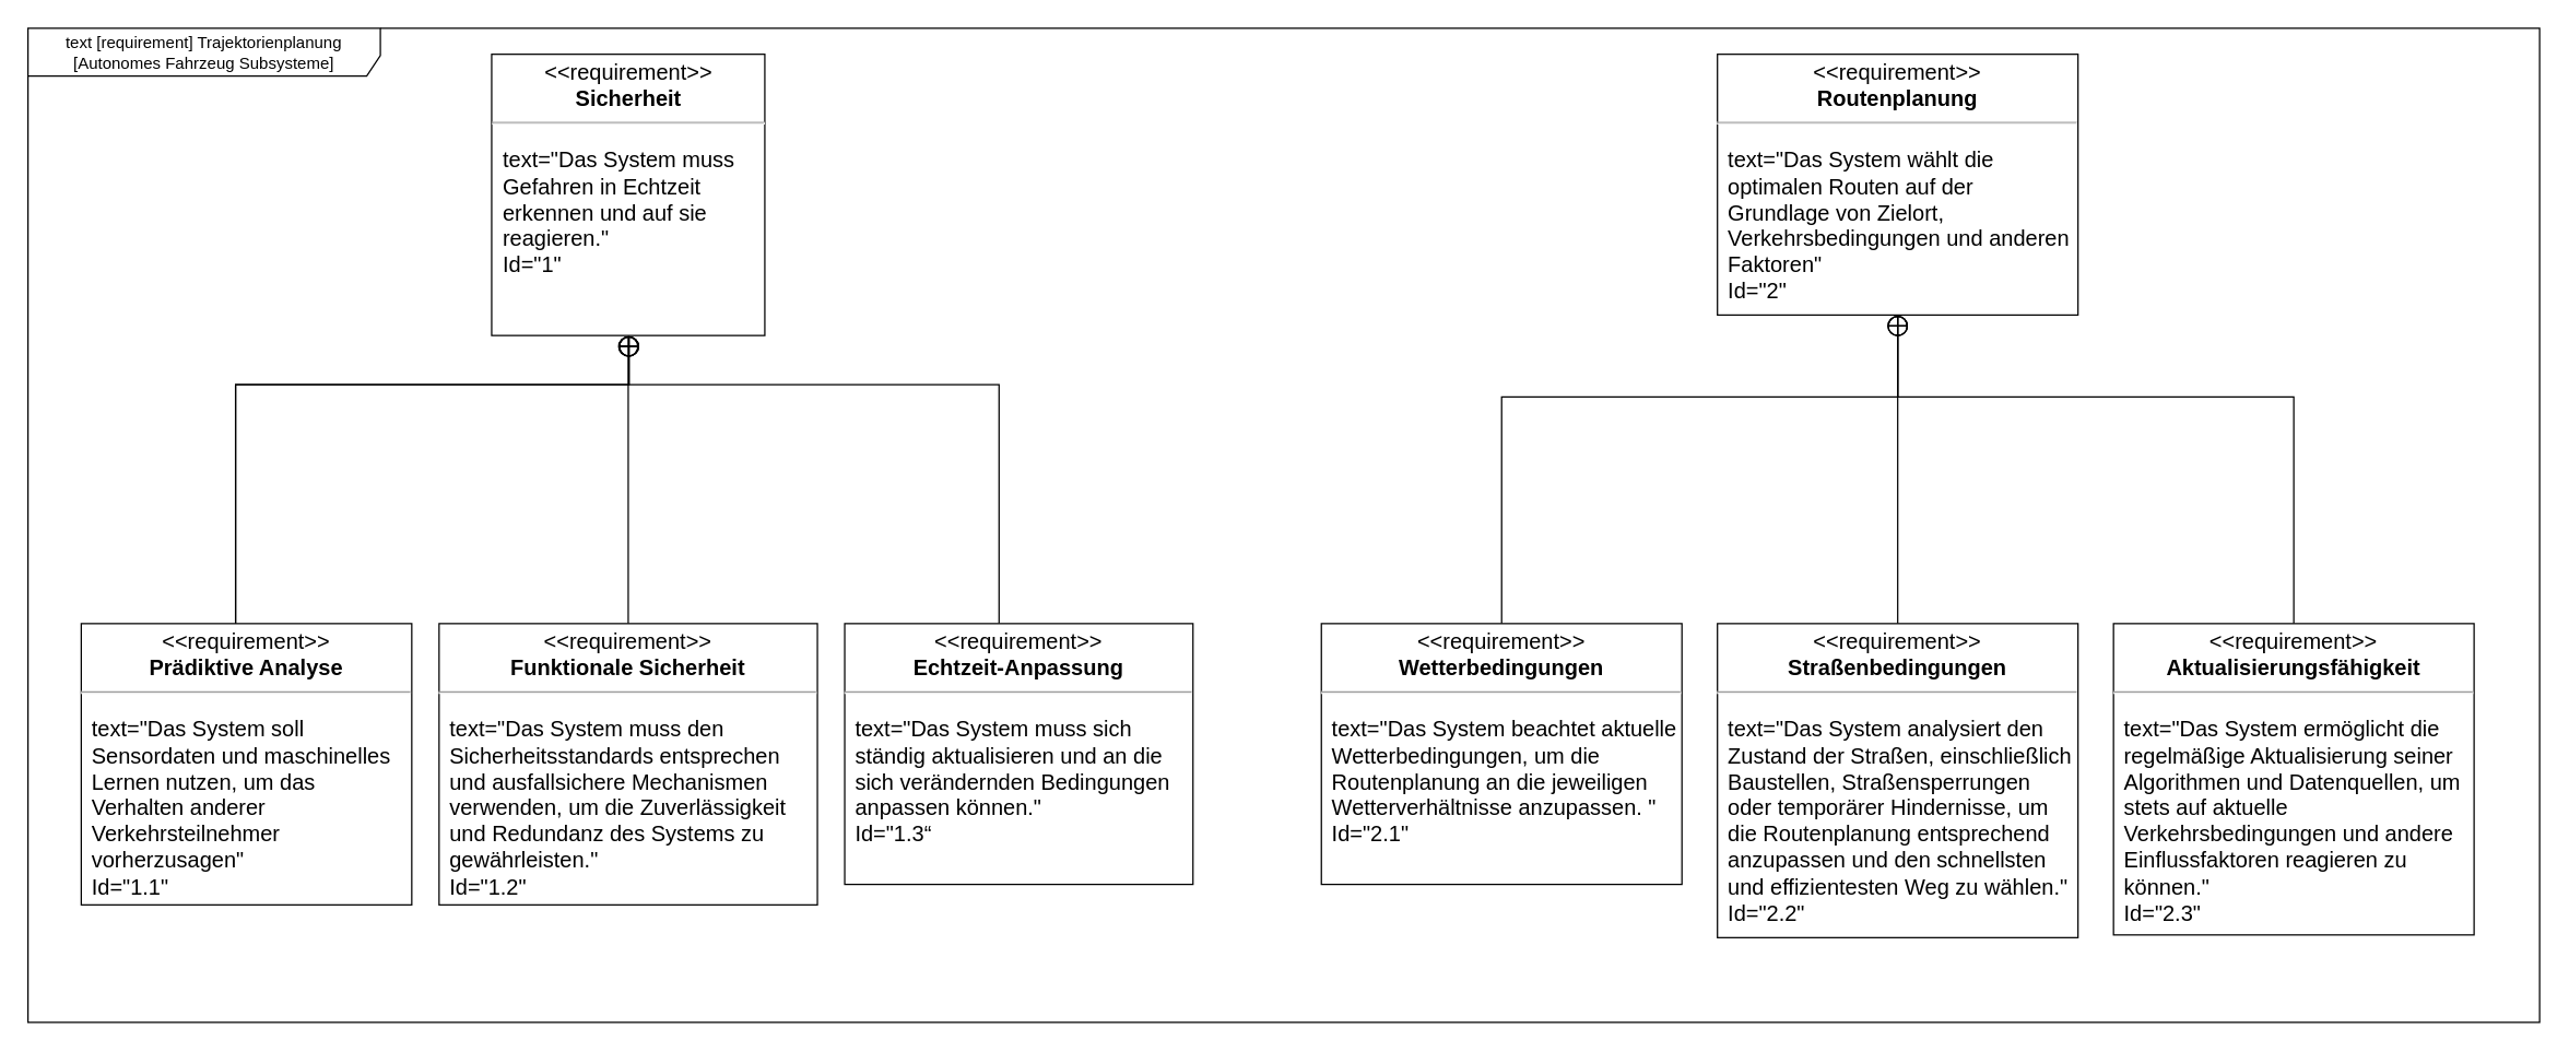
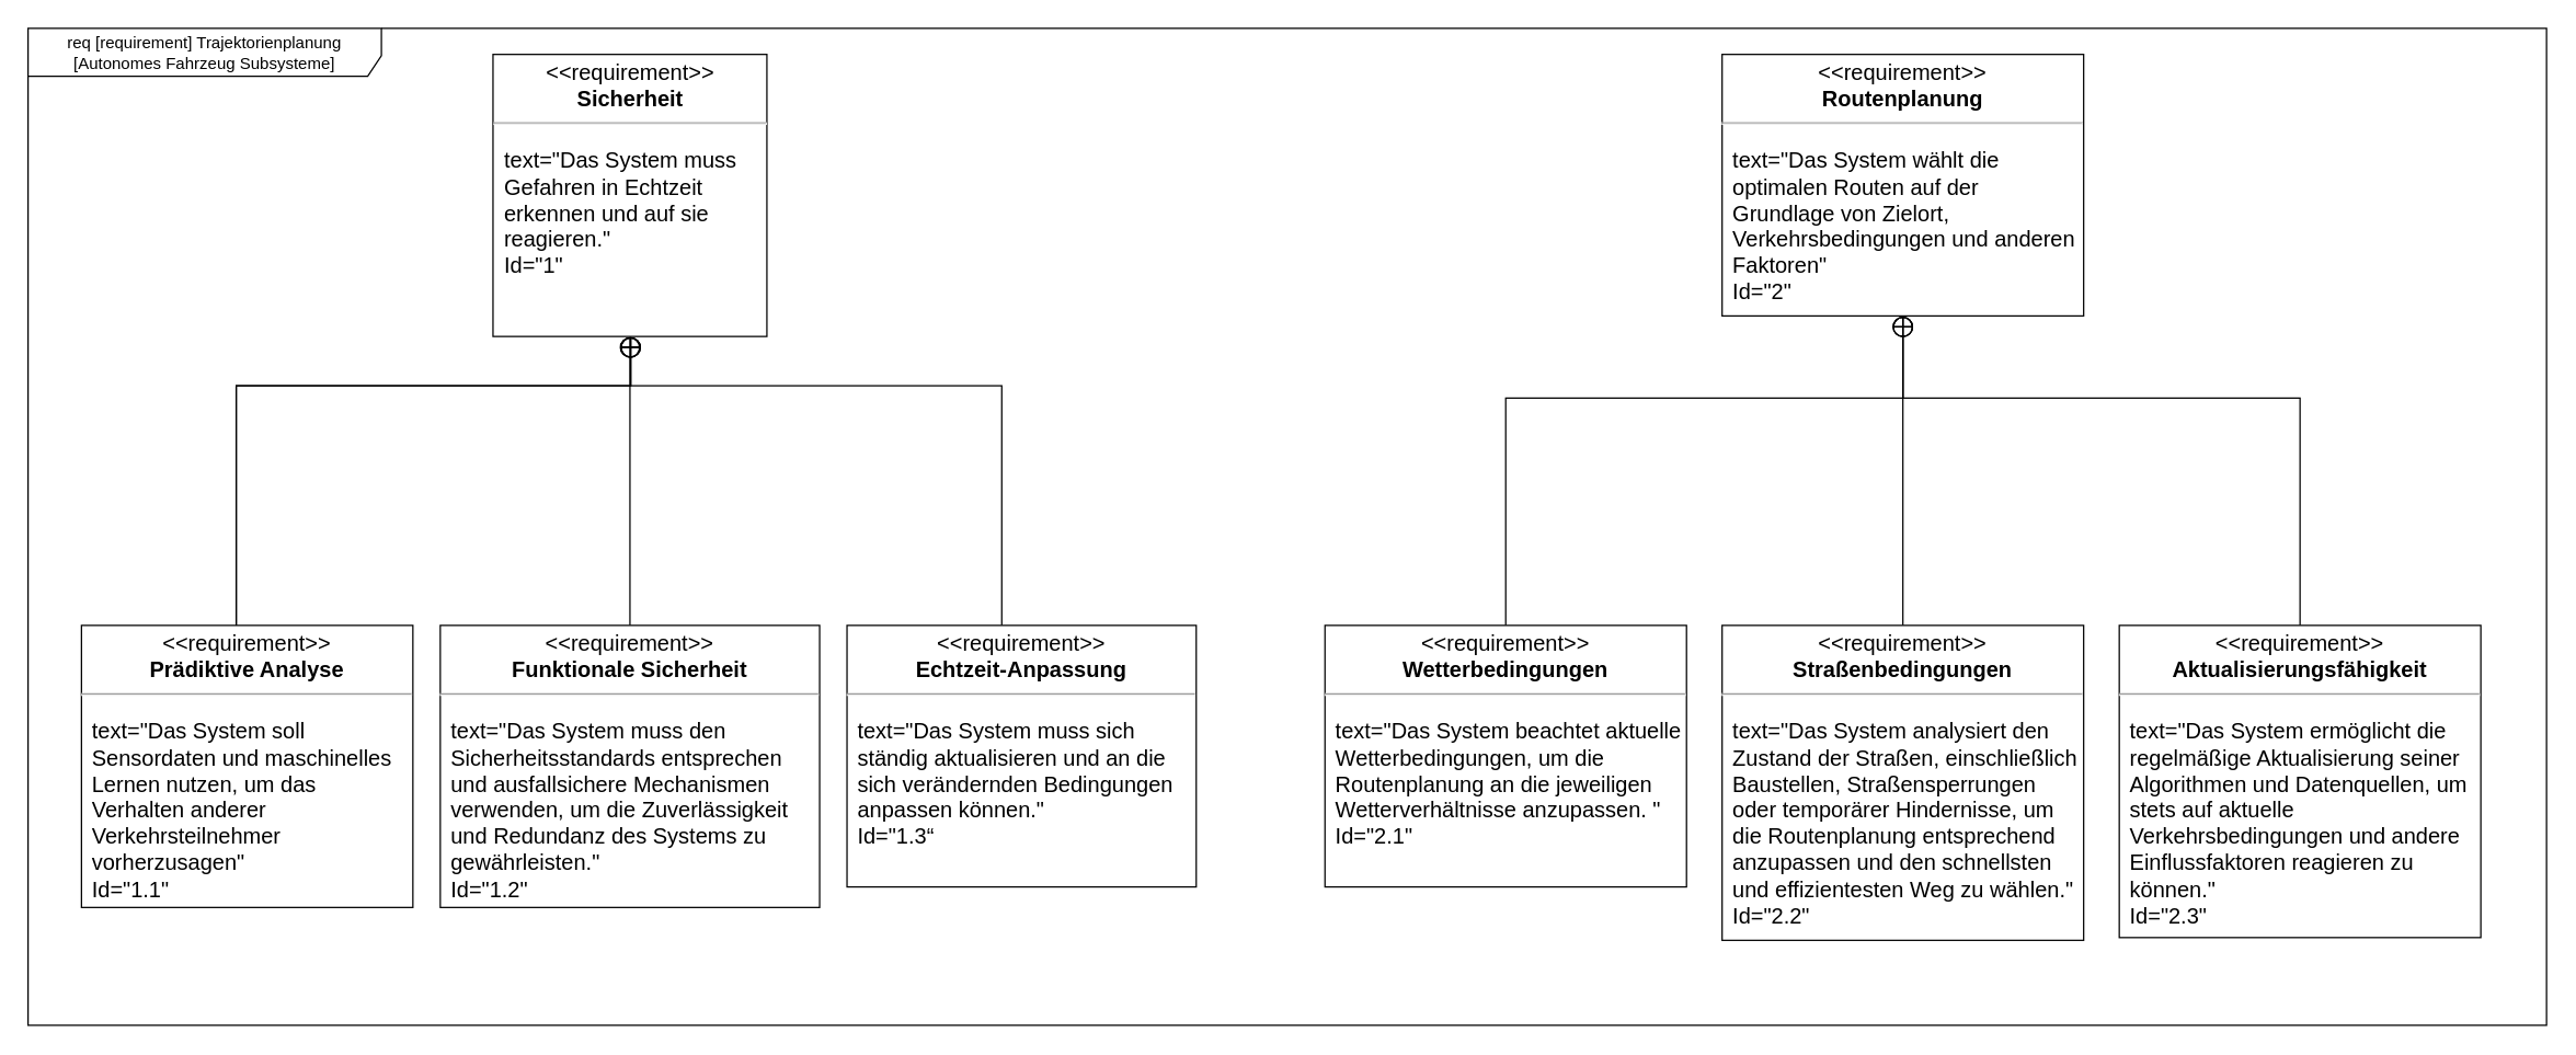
- <mxCell id="10" value="text [requirement] Trajektorienplanung [Autonomes Fahrzeug Subsysteme]" style="shape=umlFrame;whiteSpace=wrap;html=1;pointerEvents=0;width=258;height=35;" parent="1" vertex="1"><mxGeometry x="20" y="20" width="1839" height="728" as="geometry" /></mxCell>
+ <mxCell id="10" value="req [requirement] Trajektorienplanung [Autonomes Fahrzeug Subsysteme]" style="shape=umlFrame;whiteSpace=wrap;html=1;pointerEvents=0;width=258;height=35;" parent="1" vertex="1"><mxGeometry x="20" y="20" width="1839" height="728" as="geometry" /></mxCell>
